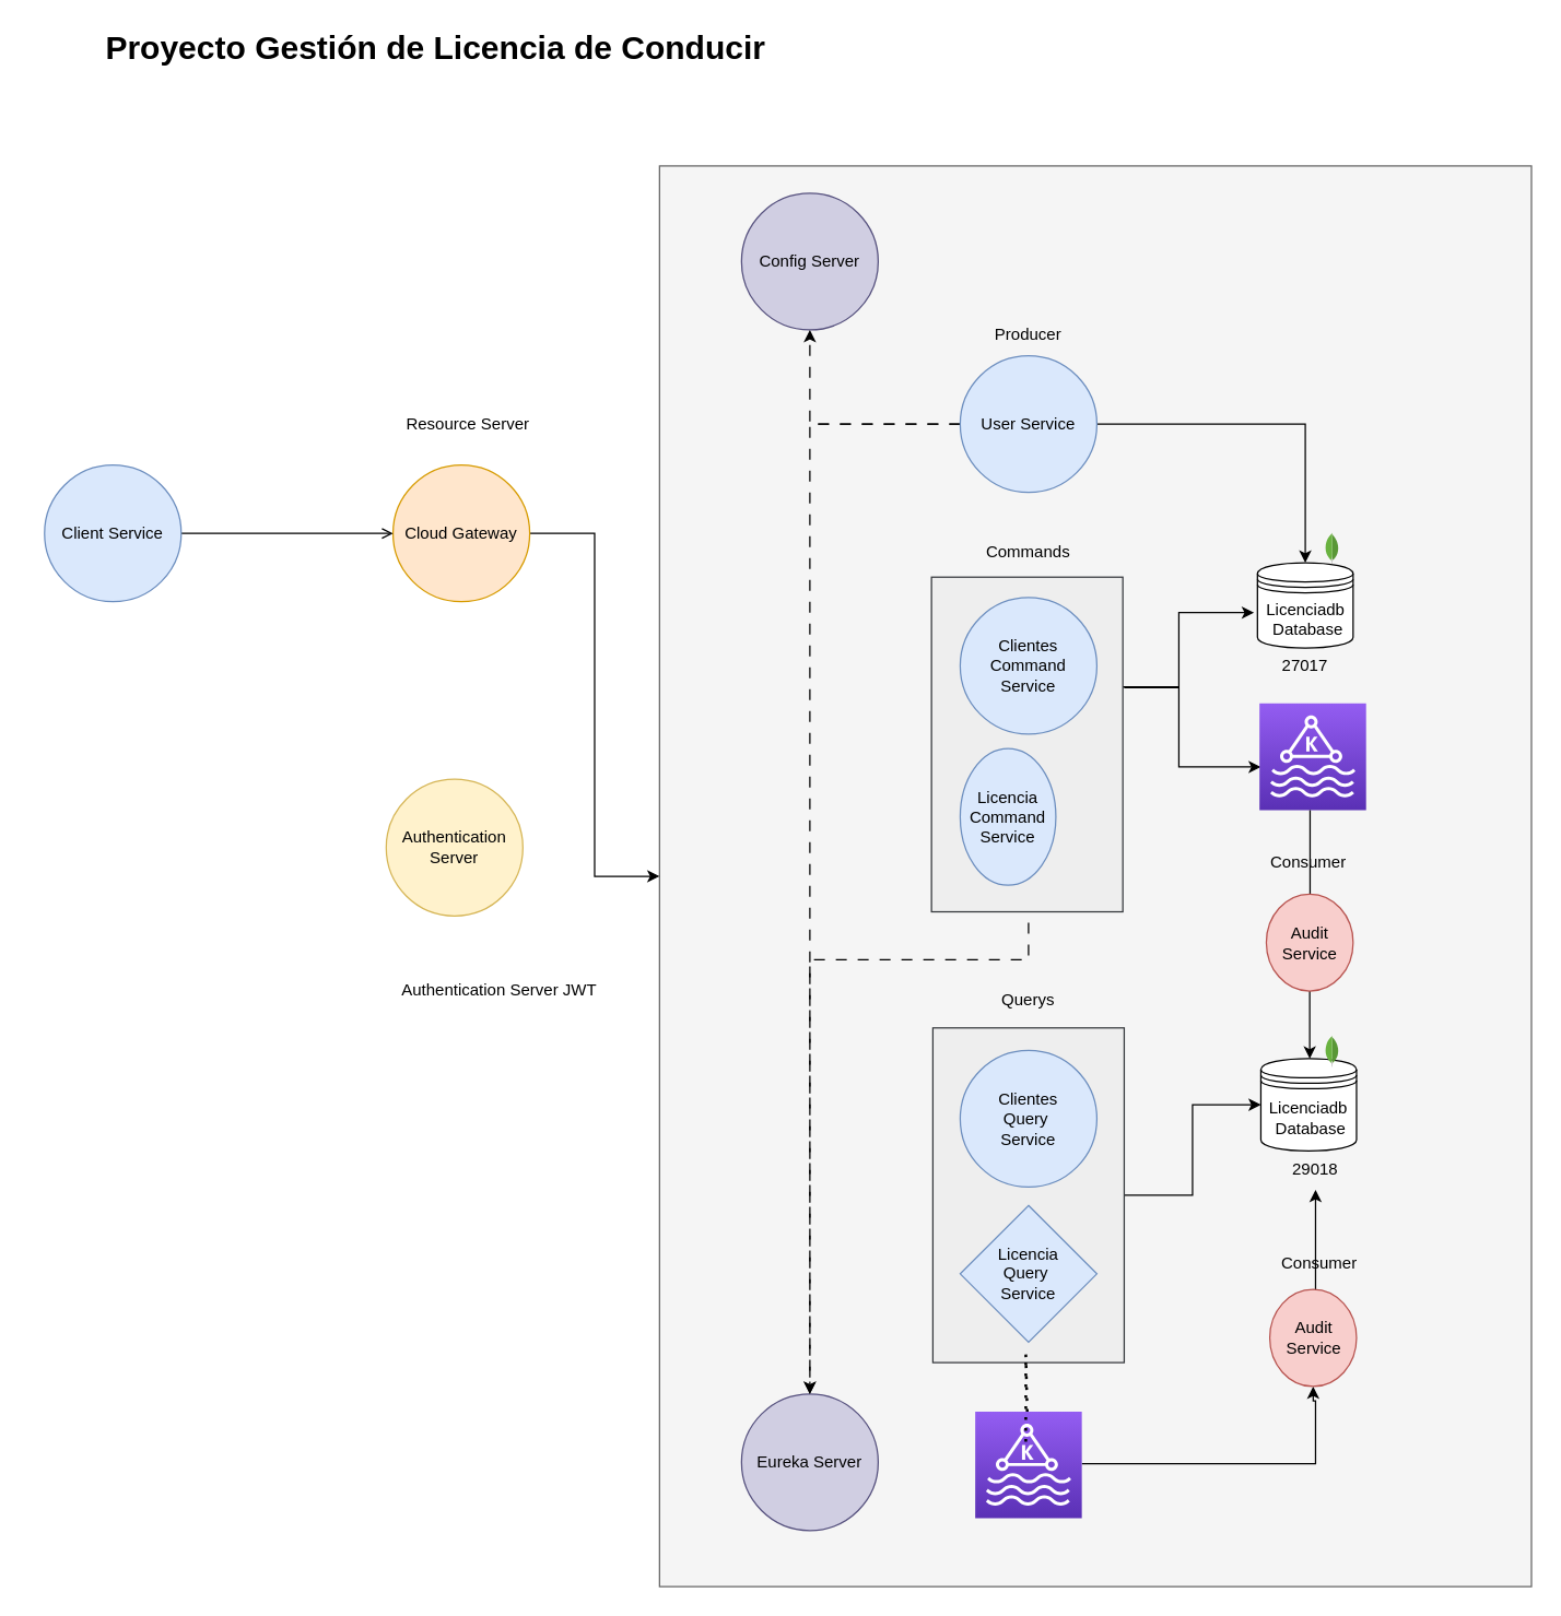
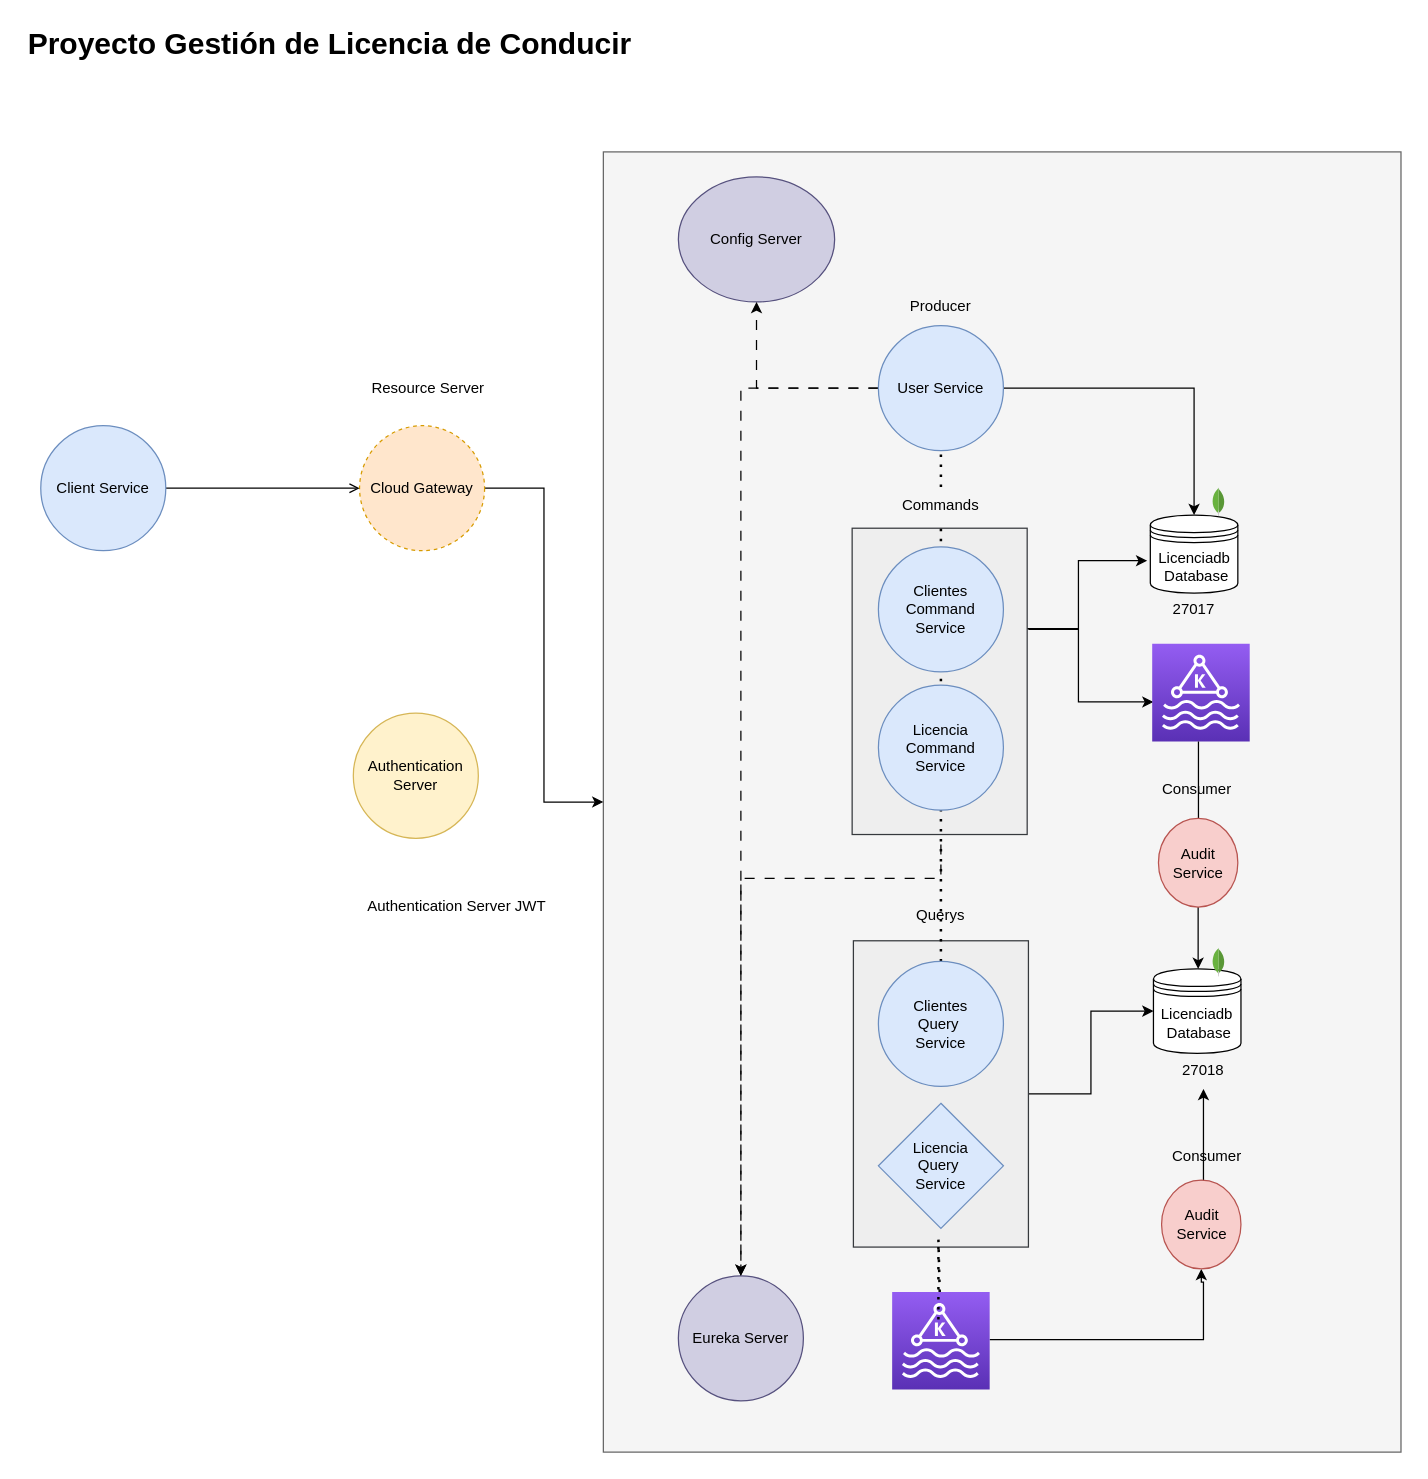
- <mxCell id="25" value="&lt;h1&gt;Proyecto Gestión de Licencia de Conducir&lt;/h1&gt;" style="text;html=1;strokeColor=none;fillColor=none;align=left;verticalAlign=middle;whiteSpace=wrap;rounded=0;" parent="1" vertex="1"><mxGeometry x="75" y="20" width="790" height="30" as="geometry" /></mxCell>
+ <mxCell id="25" value="&lt;h1&gt;Proyecto Gestión de Licencia de Conducir&lt;/h1&gt;" style="text;html=1;strokeColor=none;fillColor=none;align=left;verticalAlign=middle;whiteSpace=wrap;rounded=0;" parent="1" vertex="1"><mxGeometry x="20" y="20" width="790" height="30" as="geometry" /></mxCell>
- <mxCell id="3" value="Config Server" style="ellipse;whiteSpace=wrap;html=1;fillColor=#d0cee2;strokeColor=#56517e;" parent="1" vertex="1"><mxGeometry x="542" y="141" width="100" height="100" as="geometry" /></mxCell>
+ <mxCell id="3" value="Config Server" style="ellipse;whiteSpace=wrap;html=1;fillColor=#d0cee2;strokeColor=#56517e;" parent="1" vertex="1"><mxGeometry x="542" y="141" width="125" height="100" as="geometry" /></mxCell>
+ <mxCell id="24" value="" style="endArrow=none;dashed=1;html=1;dashPattern=1 3;strokeWidth=2;rounded=0;" parent="1" source="36" target="8" edge="1"><mxGeometry width="50" height="50" relative="1" as="geometry"><mxPoint x="762" y="430" as="sourcePoint" /><mxPoint x="812" y="380" as="targetPoint" /></mxGeometry></mxCell>
- <mxCell id="11" value="Cloud Gateway" style="ellipse;whiteSpace=wrap;html=1;fillColor=#ffe6cc;strokeColor=#d79b00;" parent="1" vertex="1"><mxGeometry x="287" y="340" width="100" height="100" as="geometry" /></mxCell>
+ <mxCell id="11" value="Cloud Gateway" style="ellipse;whiteSpace=wrap;html=1;fillColor=#ffe6cc;strokeColor=#d79b00;dashed=1;" parent="1" vertex="1"><mxGeometry x="287" y="340" width="100" height="100" as="geometry" /></mxCell>
- <mxCell id="39" value="Licencia Command Service" style="ellipse;whiteSpace=wrap;html=1;fillColor=#dae8fc;strokeColor=#6c8ebf;" parent="1" vertex="1"><mxGeometry x="702" y="547.5" width="70" height="100" as="geometry" /></mxCell>
+ <mxCell id="39" value="Licencia Command Service" style="ellipse;whiteSpace=wrap;html=1;fillColor=#dae8fc;strokeColor=#6c8ebf;" parent="1" vertex="1"><mxGeometry x="702" y="547.5" width="100" height="100" as="geometry" /></mxCell>
+ <mxCell id="31" value="" style="endArrow=none;dashed=1;html=1;dashPattern=1 3;strokeWidth=2;rounded=0;" parent="1" source="35" target="36" edge="1"><mxGeometry width="50" height="50" relative="1" as="geometry"><mxPoint x="752" y="720" as="sourcePoint" /><mxPoint x="752" y="360" as="targetPoint" /></mxGeometry></mxCell>
- <mxCell id="45" value="29018" style="text;html=1;strokeColor=none;fillColor=none;align=center;verticalAlign=middle;whiteSpace=wrap;rounded=0;" parent="1" vertex="1"><mxGeometry x="917" y="840.5" width="90" height="30" as="geometry" /></mxCell>
+ <mxCell id="45" value="27018" style="text;html=1;strokeColor=none;fillColor=none;align=center;verticalAlign=middle;whiteSpace=wrap;rounded=0;" parent="1" vertex="1"><mxGeometry x="917" y="840.5" width="90" height="30" as="geometry" /></mxCell>
